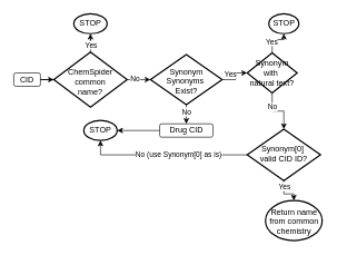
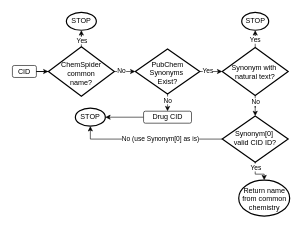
- <mxCell id="21" value="&lt;div&gt;Synonym with&amp;nbsp;&lt;/div&gt;&lt;div&gt;natural text?&lt;/div&gt;" style="strokeWidth=2;html=1;shape=mxgraph.flowchart.decision;whiteSpace=wrap;" vertex="1" parent="1"><mxGeometry x="370" y="78.75" width="75" height="60" as="geometry" /></mxCell>
+ <mxCell id="21" value="&lt;div&gt;Synonym with&amp;nbsp;&lt;/div&gt;&lt;div&gt;natural text?&lt;/div&gt;" style="strokeWidth=2;html=1;shape=mxgraph.flowchart.decision;whiteSpace=wrap;" vertex="1" parent="1"><mxGeometry x="370" y="78.75" width="110" height="80" as="geometry" /></mxCell>
- <mxCell id="18" value="&lt;div&gt;Synonym&lt;/div&gt;&lt;div&gt;Synonyms&amp;nbsp;&lt;/div&gt;&lt;div&gt;Exist?&lt;/div&gt;" style="strokeWidth=2;html=1;shape=mxgraph.flowchart.decision;whiteSpace=wrap;spacingTop=4;" vertex="1" parent="1"><mxGeometry x="225" y="81.25" width="107.5" height="75" as="geometry" /></mxCell>
+ <mxCell id="18" value="&lt;div&gt;PubChem&lt;/div&gt;&lt;div&gt;Synonyms&amp;nbsp;&lt;/div&gt;&lt;div&gt;Exist?&lt;/div&gt;" style="strokeWidth=2;html=1;shape=mxgraph.flowchart.decision;whiteSpace=wrap;spacingTop=4;" vertex="1" parent="1"><mxGeometry x="225" y="81.25" width="107.5" height="75" as="geometry" /></mxCell>
